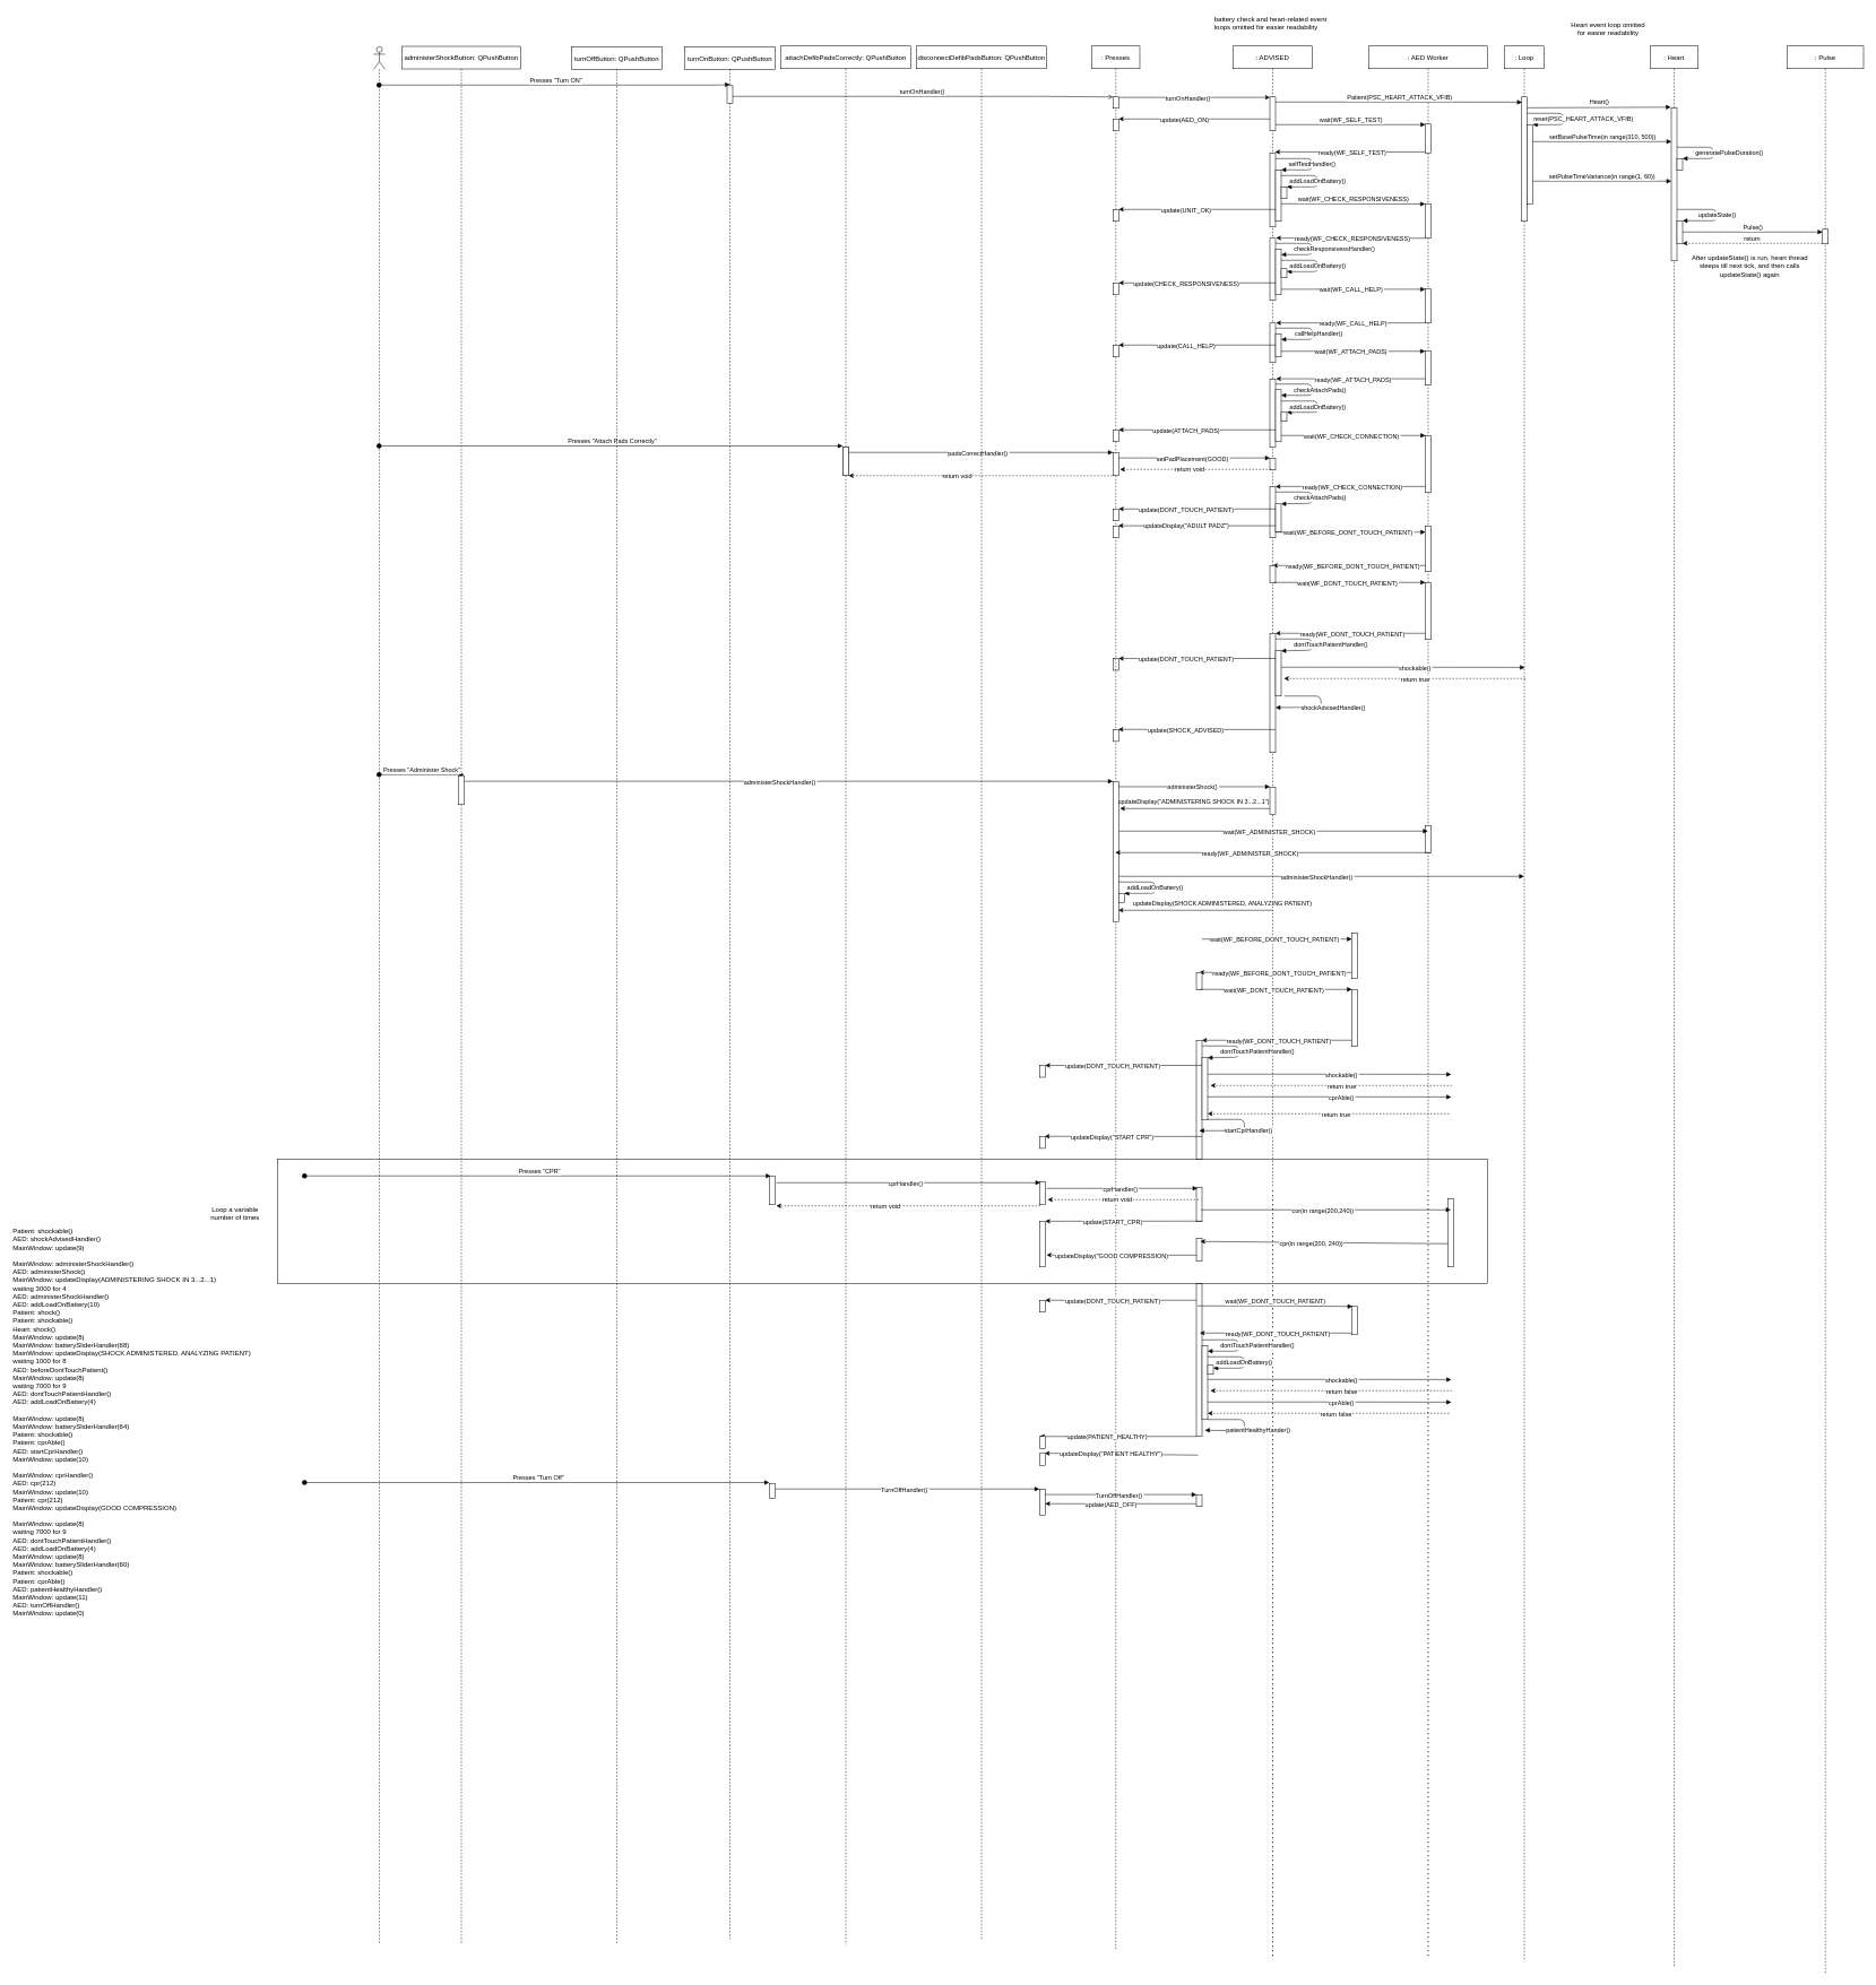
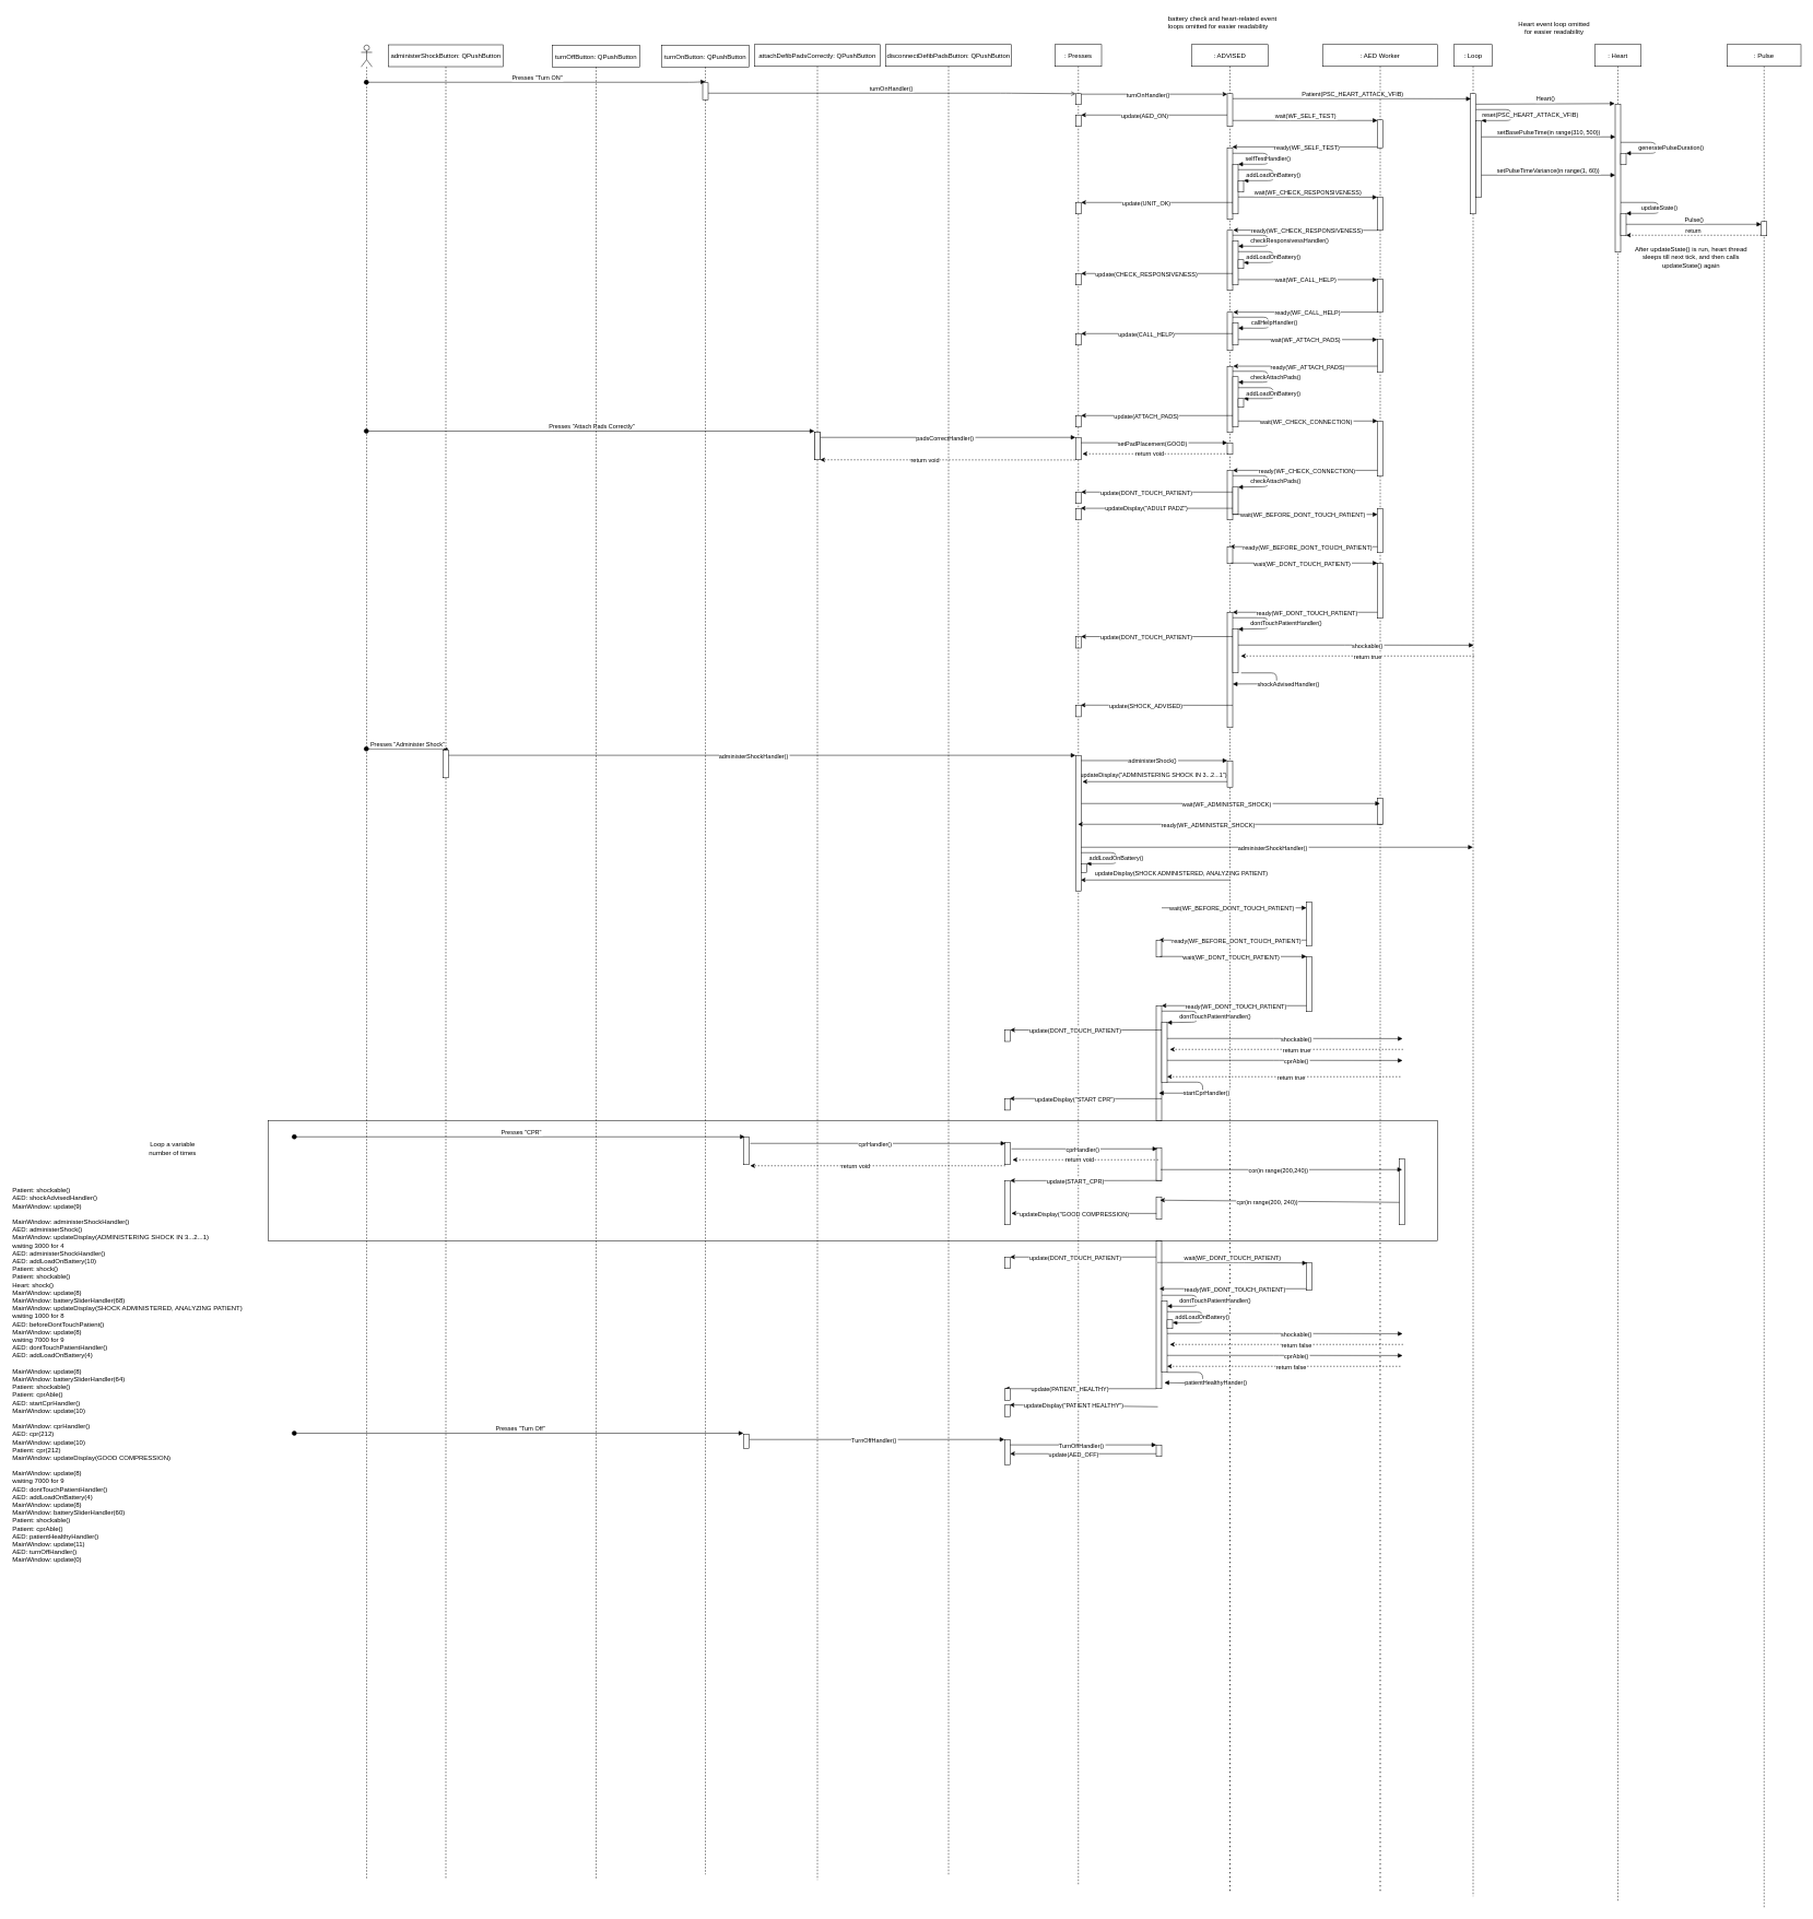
- <mxCell id="55" value="battery check and heart-related event &#10;loops omitted for easier readability" style="text;whiteSpace=wrap;html=1;" parent="1" vertex="1"><mxGeometry x="2145" y="20" width="210" height="50" as="geometry" /></mxCell>
+ <mxCell id="55" value="battery check and heart-related event &#10;loops omitted for easier readability" style="text;whiteSpace=wrap;html=1;" parent="1" vertex="1"><mxGeometry x="2135" y="20" width="210" height="50" as="geometry" /></mxCell>
- <mxCell id="205" value="Loop a variable number of times" style="text;html=1;strokeColor=none;fillColor=none;align=center;verticalAlign=middle;whiteSpace=wrap;rounded=0;" vertex="1" parent="1"><mxGeometry x="370" y="2131" width="90" height="30" as="geometry" /></mxCell>
+ <mxCell id="205" value="Loop a variable number of times" style="text;html=1;strokeColor=none;fillColor=none;align=center;verticalAlign=middle;whiteSpace=wrap;rounded=0;" vertex="1" parent="1"><mxGeometry x="270" y="2086" width="90" height="30" as="geometry" /></mxCell>
